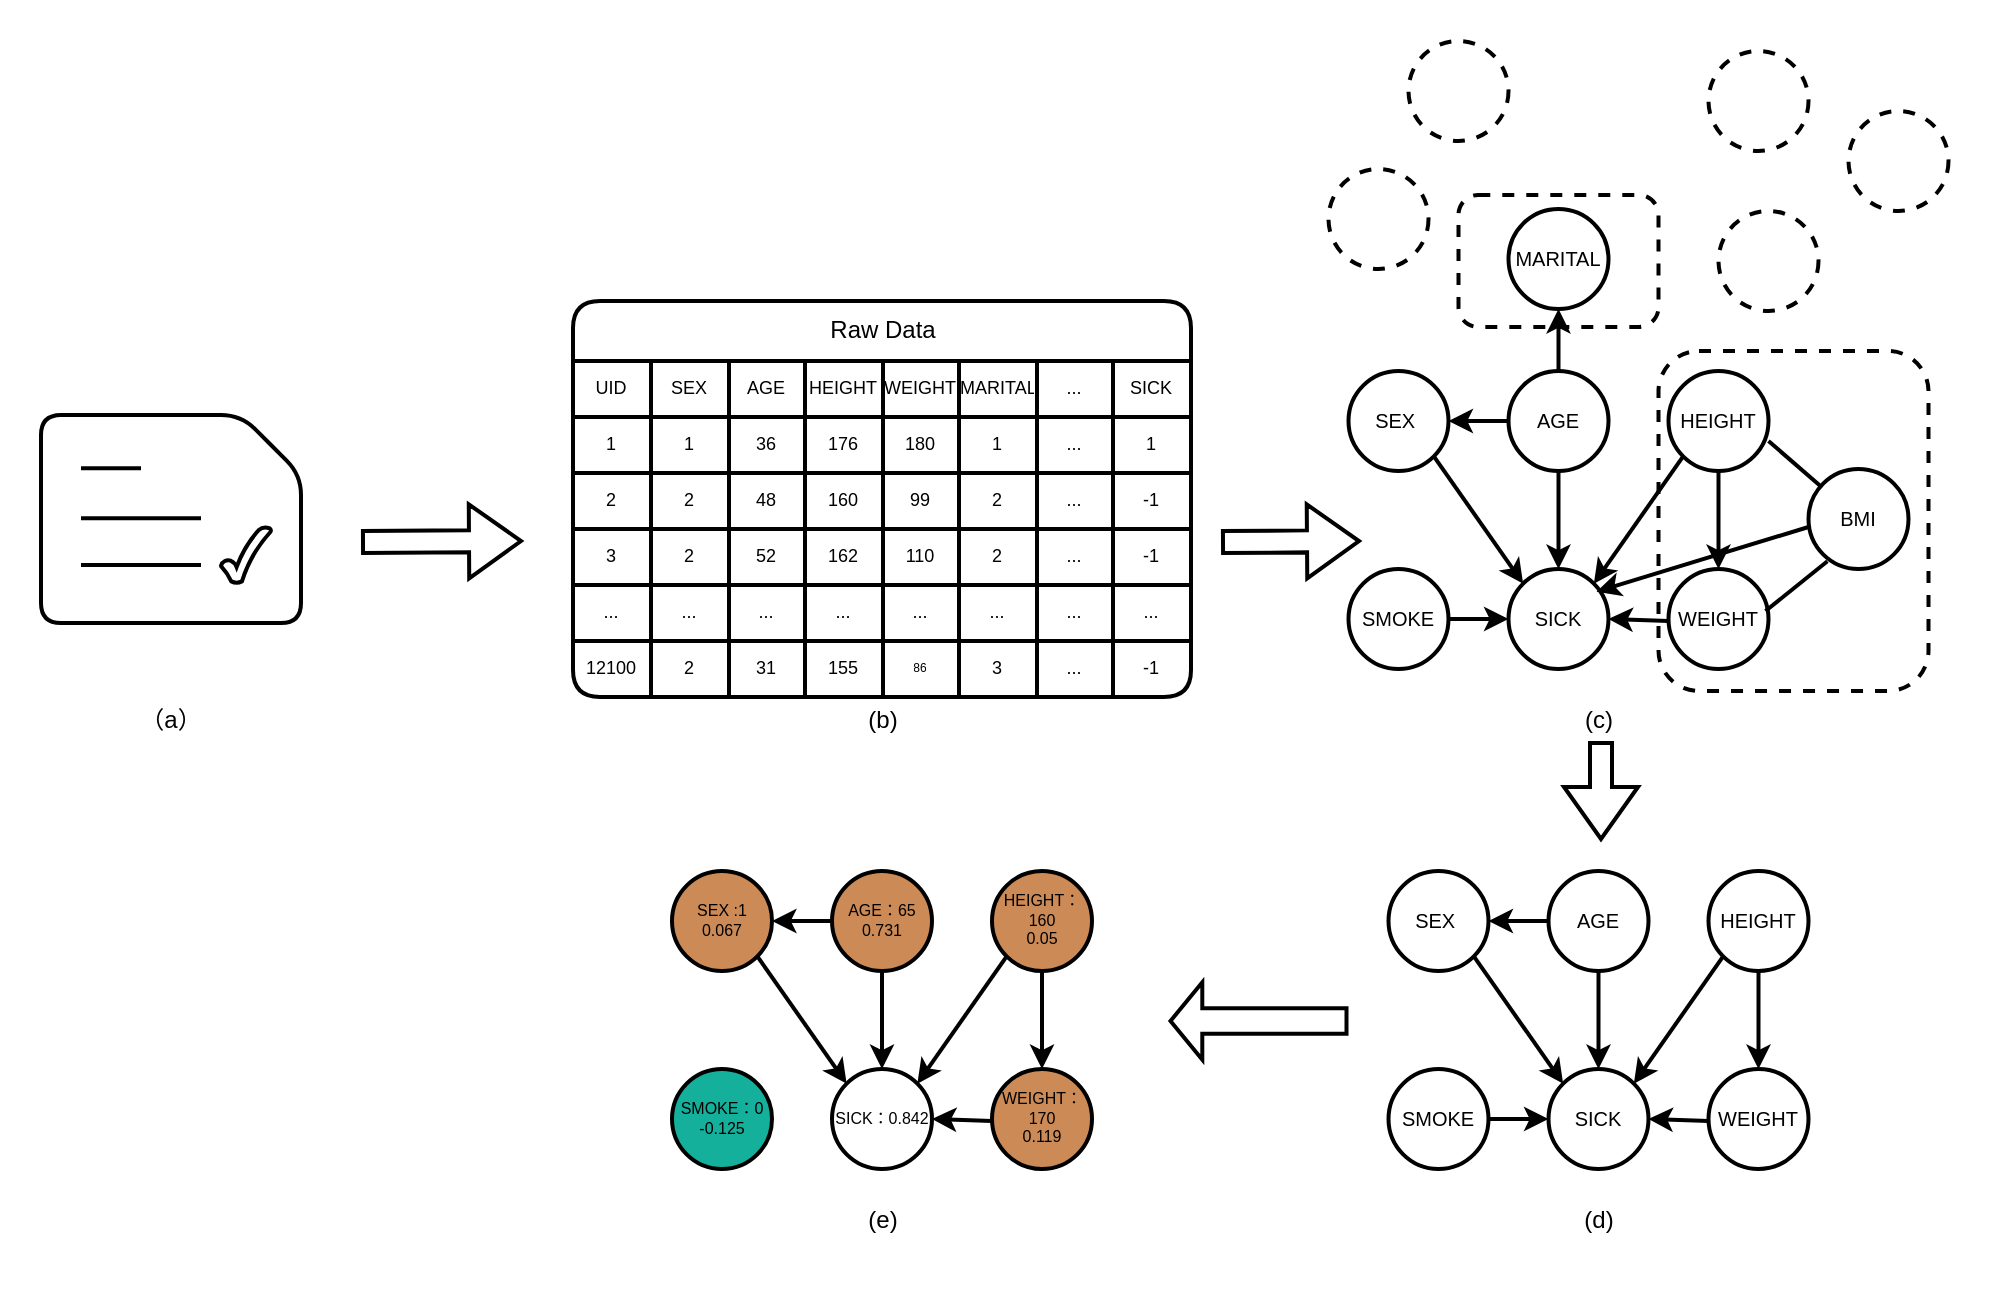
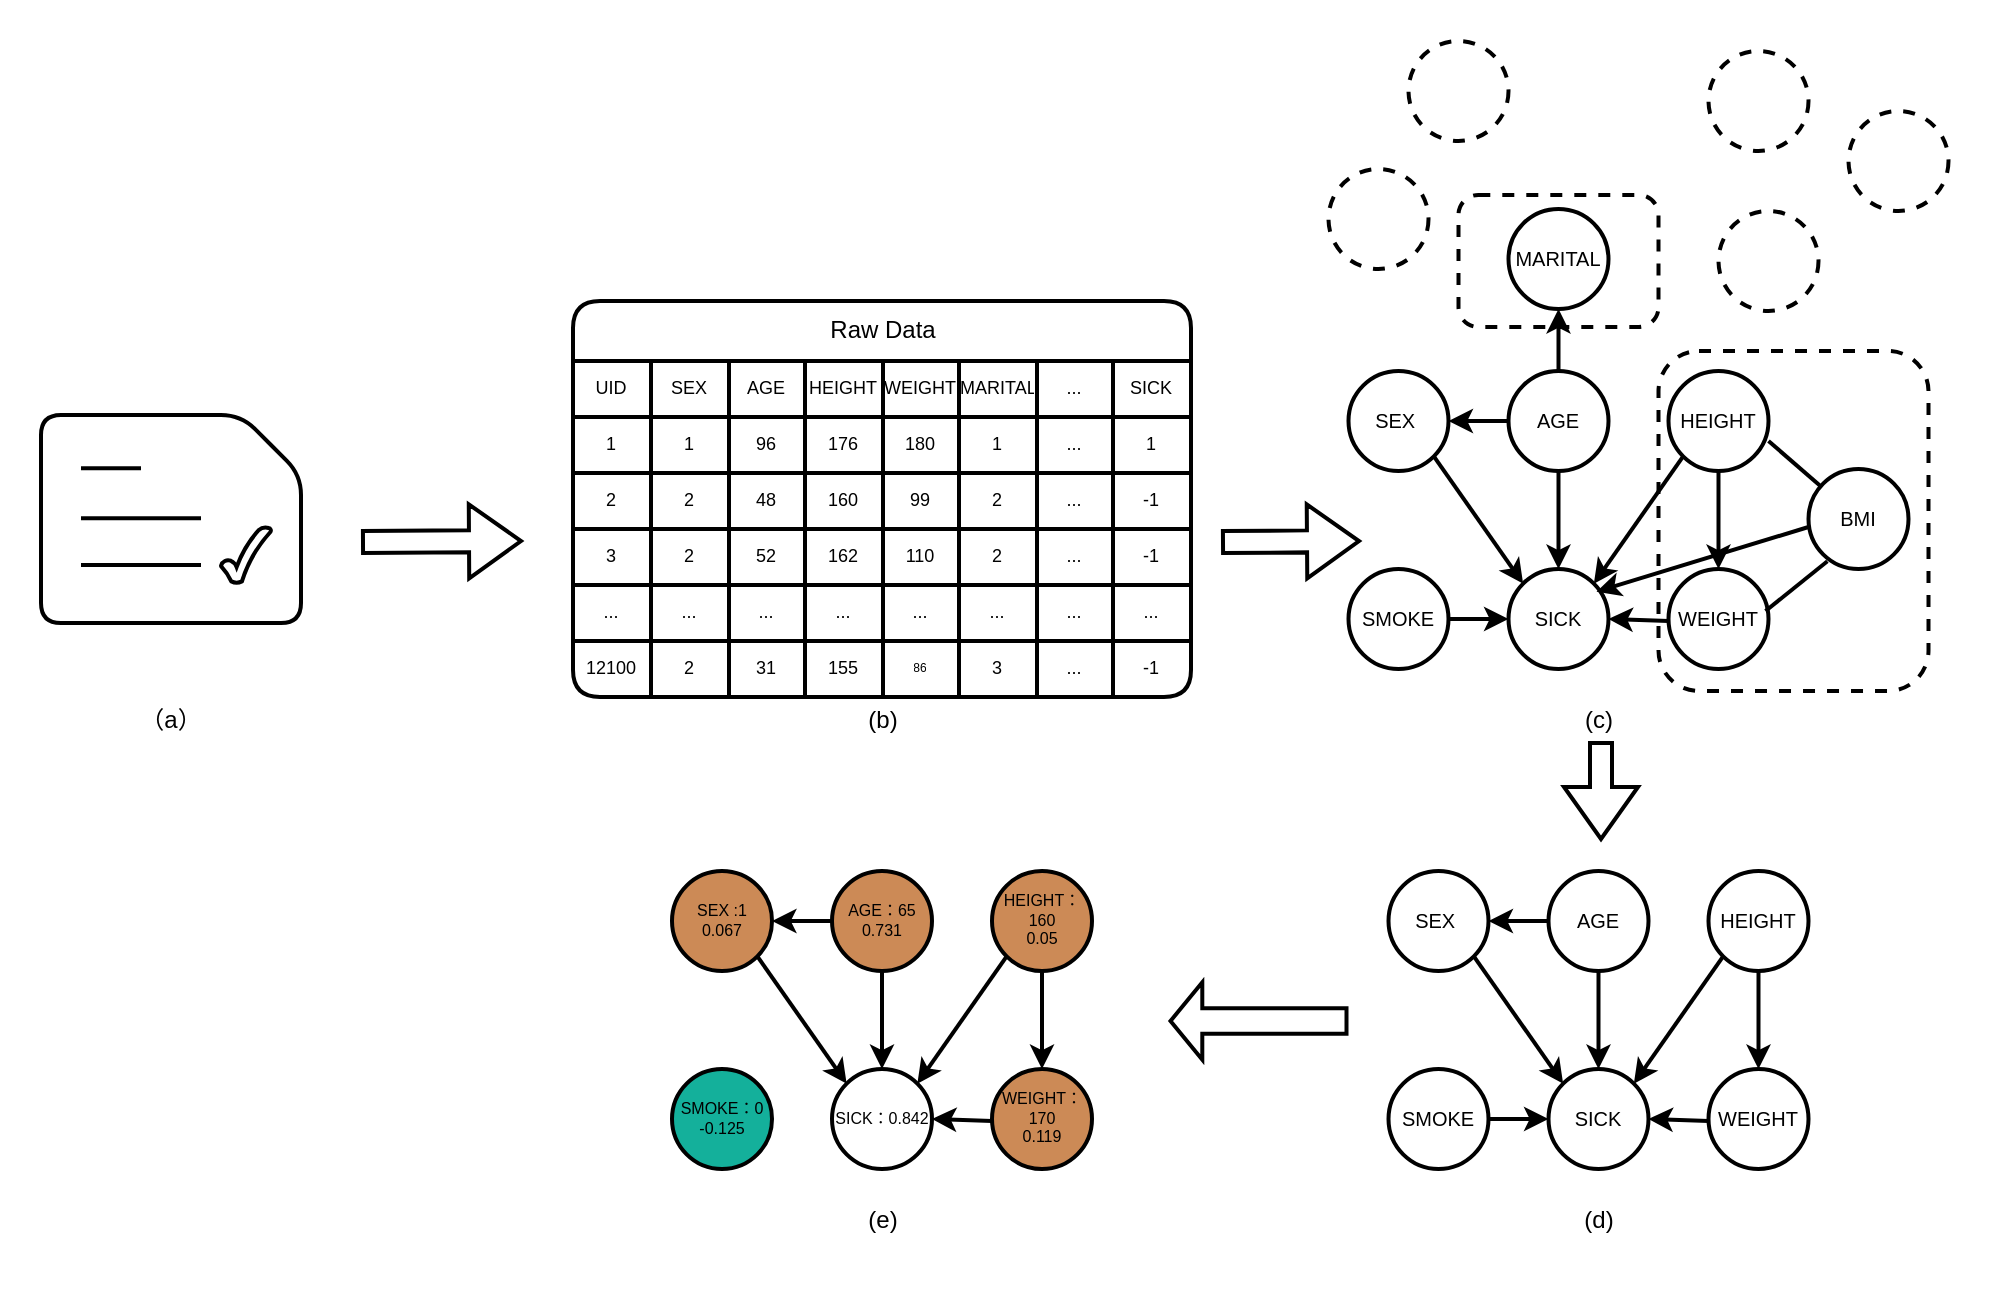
- <mxCell id="17" value="36" style="shape=partialRectangle;html=1;whiteSpace=wrap;connectable=0;overflow=hidden;fillColor=none;top=0;left=0;bottom=0;right=0;pointerEvents=1;rounded=0;glass=0;fontFamily=Helvetica;fontSize=9;fontColor=default;startSize=30;strokeColor=#c0c0c0;shadow=1;fontStyle=0" parent="14" vertex="1"><mxGeometry x="78" width="38" height="28" as="geometry"><mxRectangle width="38" height="28" as="alternateBounds" /></mxGeometry></mxCell>
+ <mxCell id="17" value="96" style="shape=partialRectangle;html=1;whiteSpace=wrap;connectable=0;overflow=hidden;fillColor=none;top=0;left=0;bottom=0;right=0;pointerEvents=1;rounded=0;glass=0;fontFamily=Helvetica;fontSize=9;fontColor=default;startSize=30;strokeColor=#c0c0c0;shadow=1;fontStyle=0" parent="14" vertex="1"><mxGeometry x="78" width="38" height="28" as="geometry"><mxRectangle width="38" height="28" as="alternateBounds" /></mxGeometry></mxCell>
